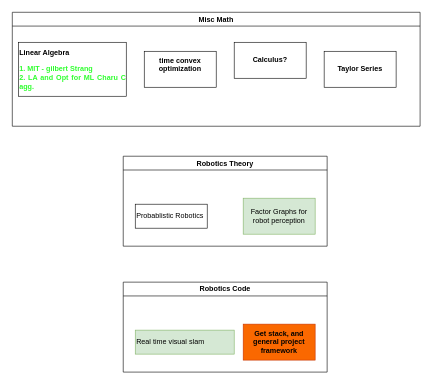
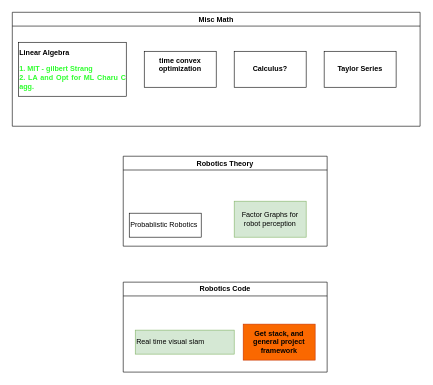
- <mxCell id="5" value="&lt;b&gt;Calculus?&lt;/b&gt;" style="rounded=0;whiteSpace=wrap;html=1;" parent="2" vertex="1"><mxGeometry x="370" y="50" width="120" height="60" as="geometry" /></mxCell>
+ <mxCell id="5" value="&lt;b&gt;Calculus?&lt;/b&gt;" style="rounded=0;whiteSpace=wrap;html=1;" parent="2" vertex="1"><mxGeometry x="370" y="65" width="120" height="60" as="geometry" /></mxCell>
- <mxCell id="8" value="Probablistic Robotics" style="rounded=0;whiteSpace=wrap;html=1;align=left;" parent="7" vertex="1"><mxGeometry x="20" y="80" width="120" height="40" as="geometry" /></mxCell>
+ <mxCell id="8" value="Probablistic Robotics" style="rounded=0;whiteSpace=wrap;html=1;align=left;" parent="7" vertex="1"><mxGeometry x="10" y="95" width="120" height="40" as="geometry" /></mxCell>
- <mxCell id="9" value="Factor Graphs for robot perception" style="rounded=0;whiteSpace=wrap;html=1;fillColor=#d5e8d4;strokeColor=#82b366;" parent="7" vertex="1"><mxGeometry x="200" y="70" width="120" height="60" as="geometry" /></mxCell>
+ <mxCell id="9" value="Factor Graphs for robot perception" style="rounded=0;whiteSpace=wrap;html=1;fillColor=#d5e8d4;strokeColor=#82b366;" parent="7" vertex="1"><mxGeometry x="185" y="75" width="120" height="60" as="geometry" /></mxCell>
